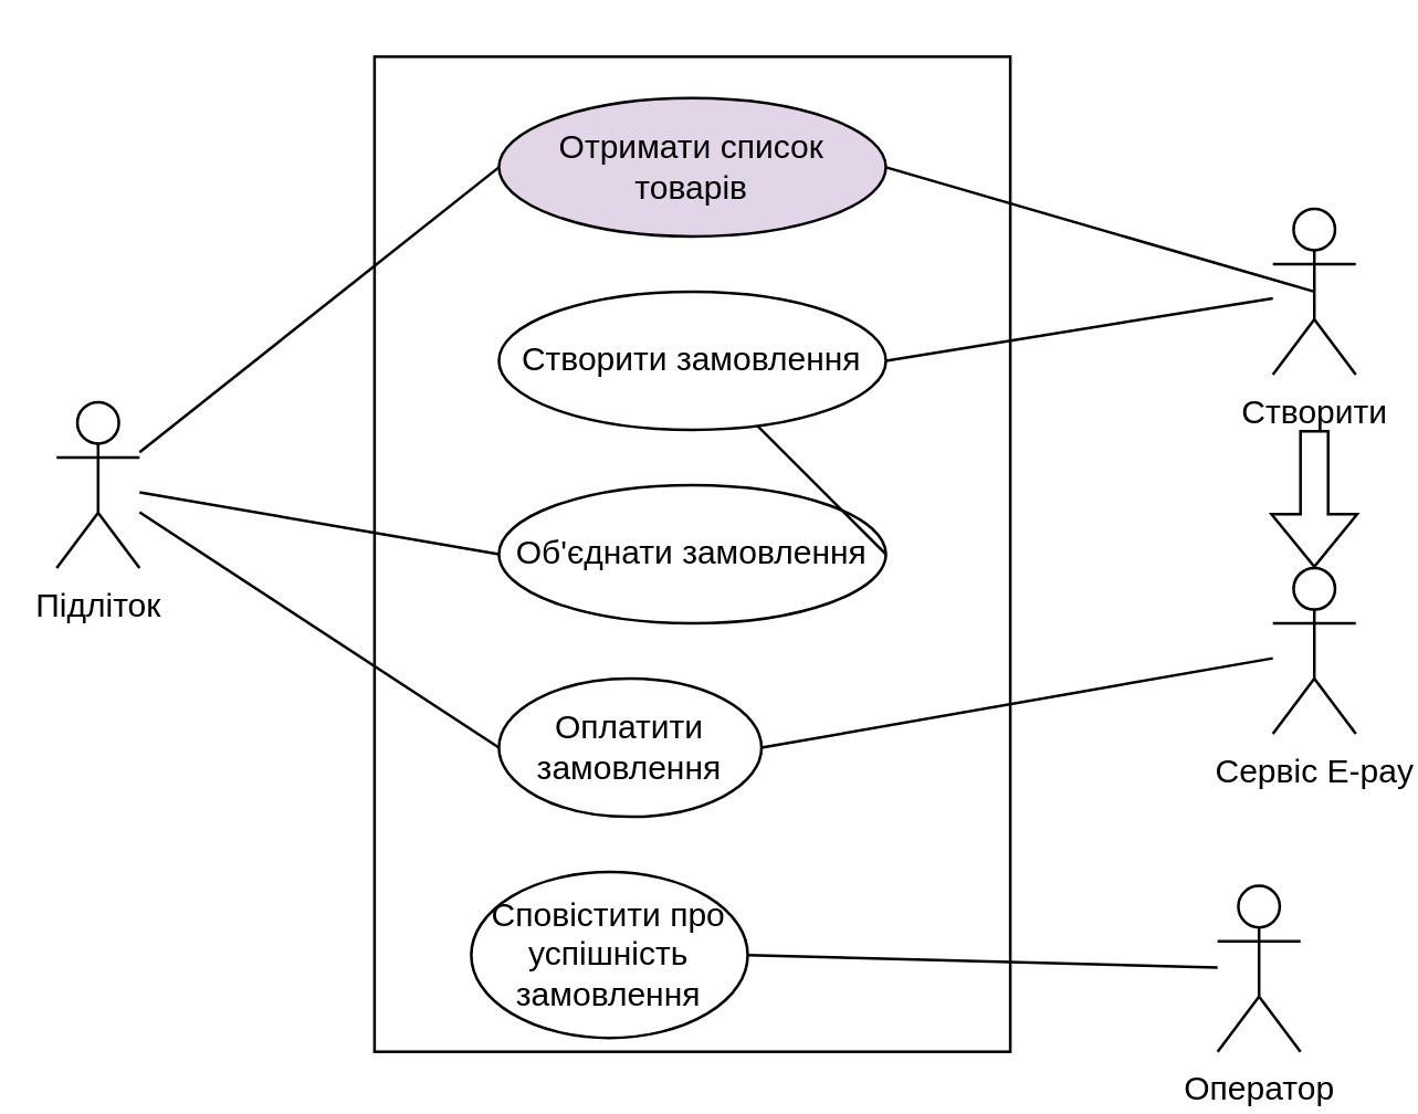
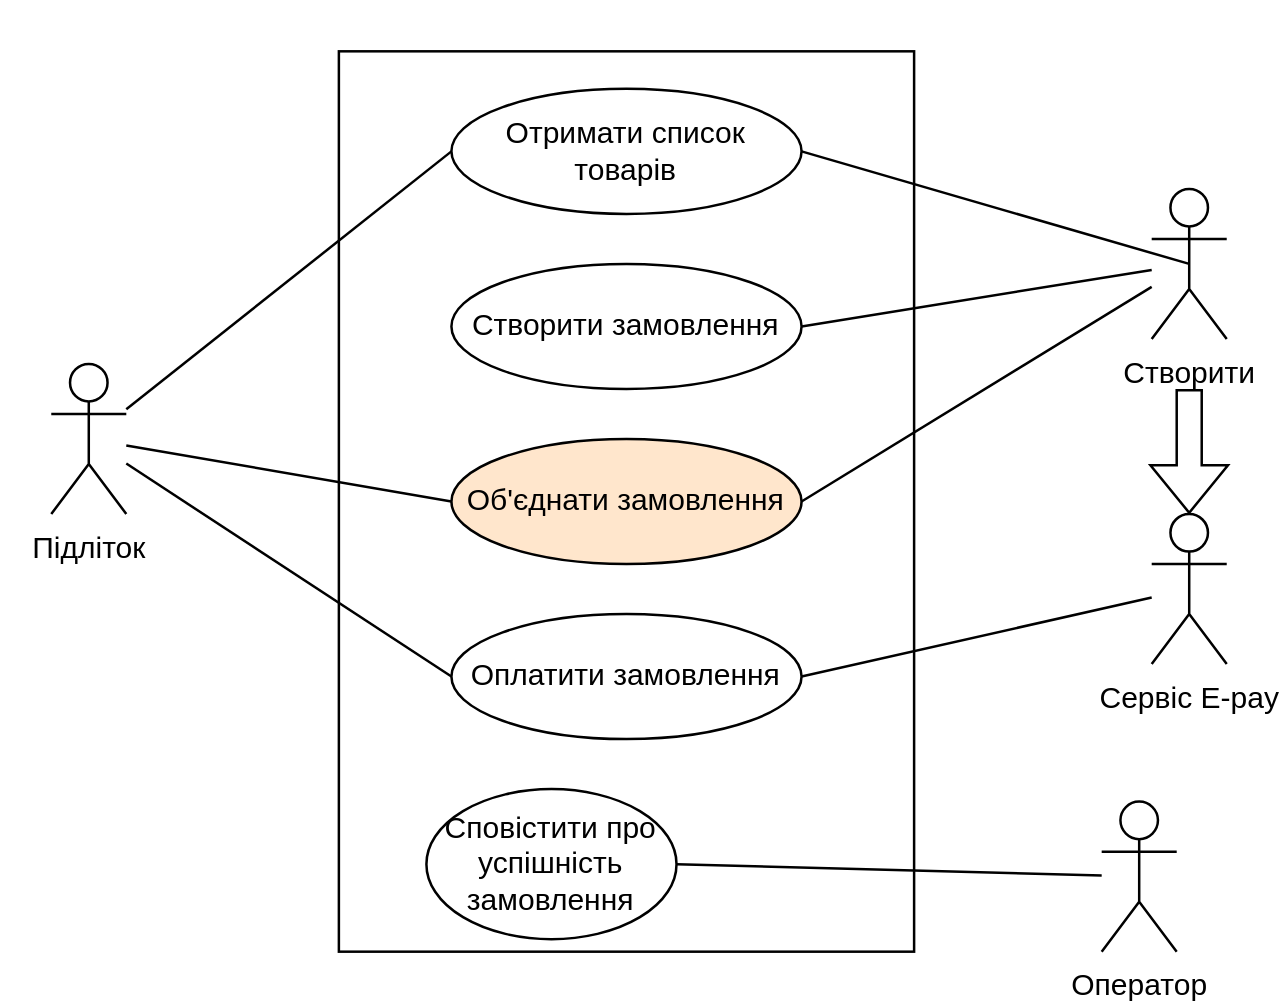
- <mxCell id="5" value="Отримати список&lt;br&gt;товарів" style="ellipse;whiteSpace=wrap;html=1;fillColor=#e1d5e7;" vertex="1" parent="1"><mxGeometry x="180" y="35" width="140" height="50" as="geometry" /></mxCell>
+ <mxCell id="5" value="Отримати список&lt;br&gt;товарів" style="ellipse;whiteSpace=wrap;html=1;" vertex="1" parent="1"><mxGeometry x="180" y="35" width="140" height="50" as="geometry" /></mxCell>
- <mxCell id="21" value="" style="endArrow=none;html=1;rounded=0;exitX=1;exitY=0.5;exitDx=0;exitDy=0;" edge="1" parent="1" source="7" target="6"><mxGeometry width="50" height="50" relative="1" as="geometry"><mxPoint x="280" y="275" as="sourcePoint" /><mxPoint x="330" y="225" as="targetPoint" /></mxGeometry></mxCell>
+ <mxCell id="21" value="" style="endArrow=none;html=1;rounded=0;exitX=1;exitY=0.5;exitDx=0;exitDy=0;" edge="1" parent="1" source="7" target="16"><mxGeometry width="50" height="50" relative="1" as="geometry"><mxPoint x="280" y="275" as="sourcePoint" /><mxPoint x="330" y="225" as="targetPoint" /></mxGeometry></mxCell>
- <mxCell id="7" value="Об'єднати замовлення" style="ellipse;whiteSpace=wrap;html=1;" vertex="1" parent="1"><mxGeometry x="180" y="175" width="140" height="50" as="geometry" /></mxCell>
+ <mxCell id="7" value="Об'єднати замовлення" style="ellipse;whiteSpace=wrap;html=1;fillColor=#ffe6cc;" vertex="1" parent="1"><mxGeometry x="180" y="175" width="140" height="50" as="geometry" /></mxCell>
- <mxCell id="8" value="Оплатити замовлення" style="ellipse;whiteSpace=wrap;html=1;" vertex="1" parent="1"><mxGeometry x="180" y="245" width="95" height="50" as="geometry" /></mxCell>
+ <mxCell id="8" value="Оплатити замовлення" style="ellipse;whiteSpace=wrap;html=1;" vertex="1" parent="1"><mxGeometry x="180" y="245" width="140" height="50" as="geometry" /></mxCell>
